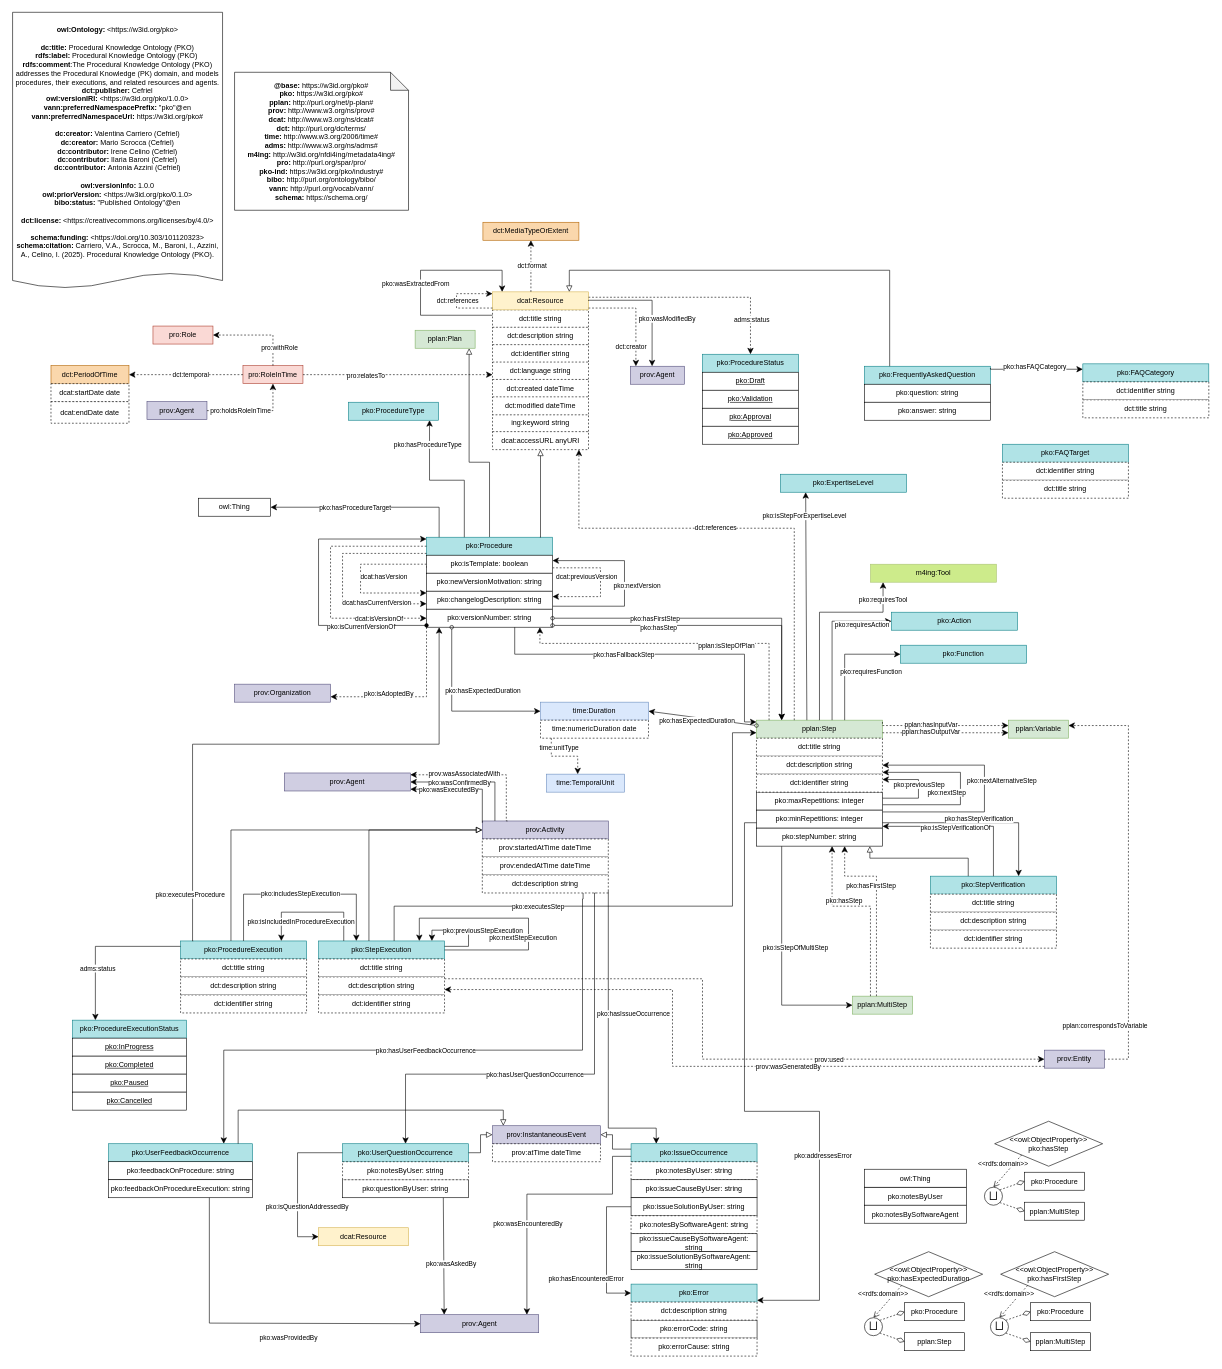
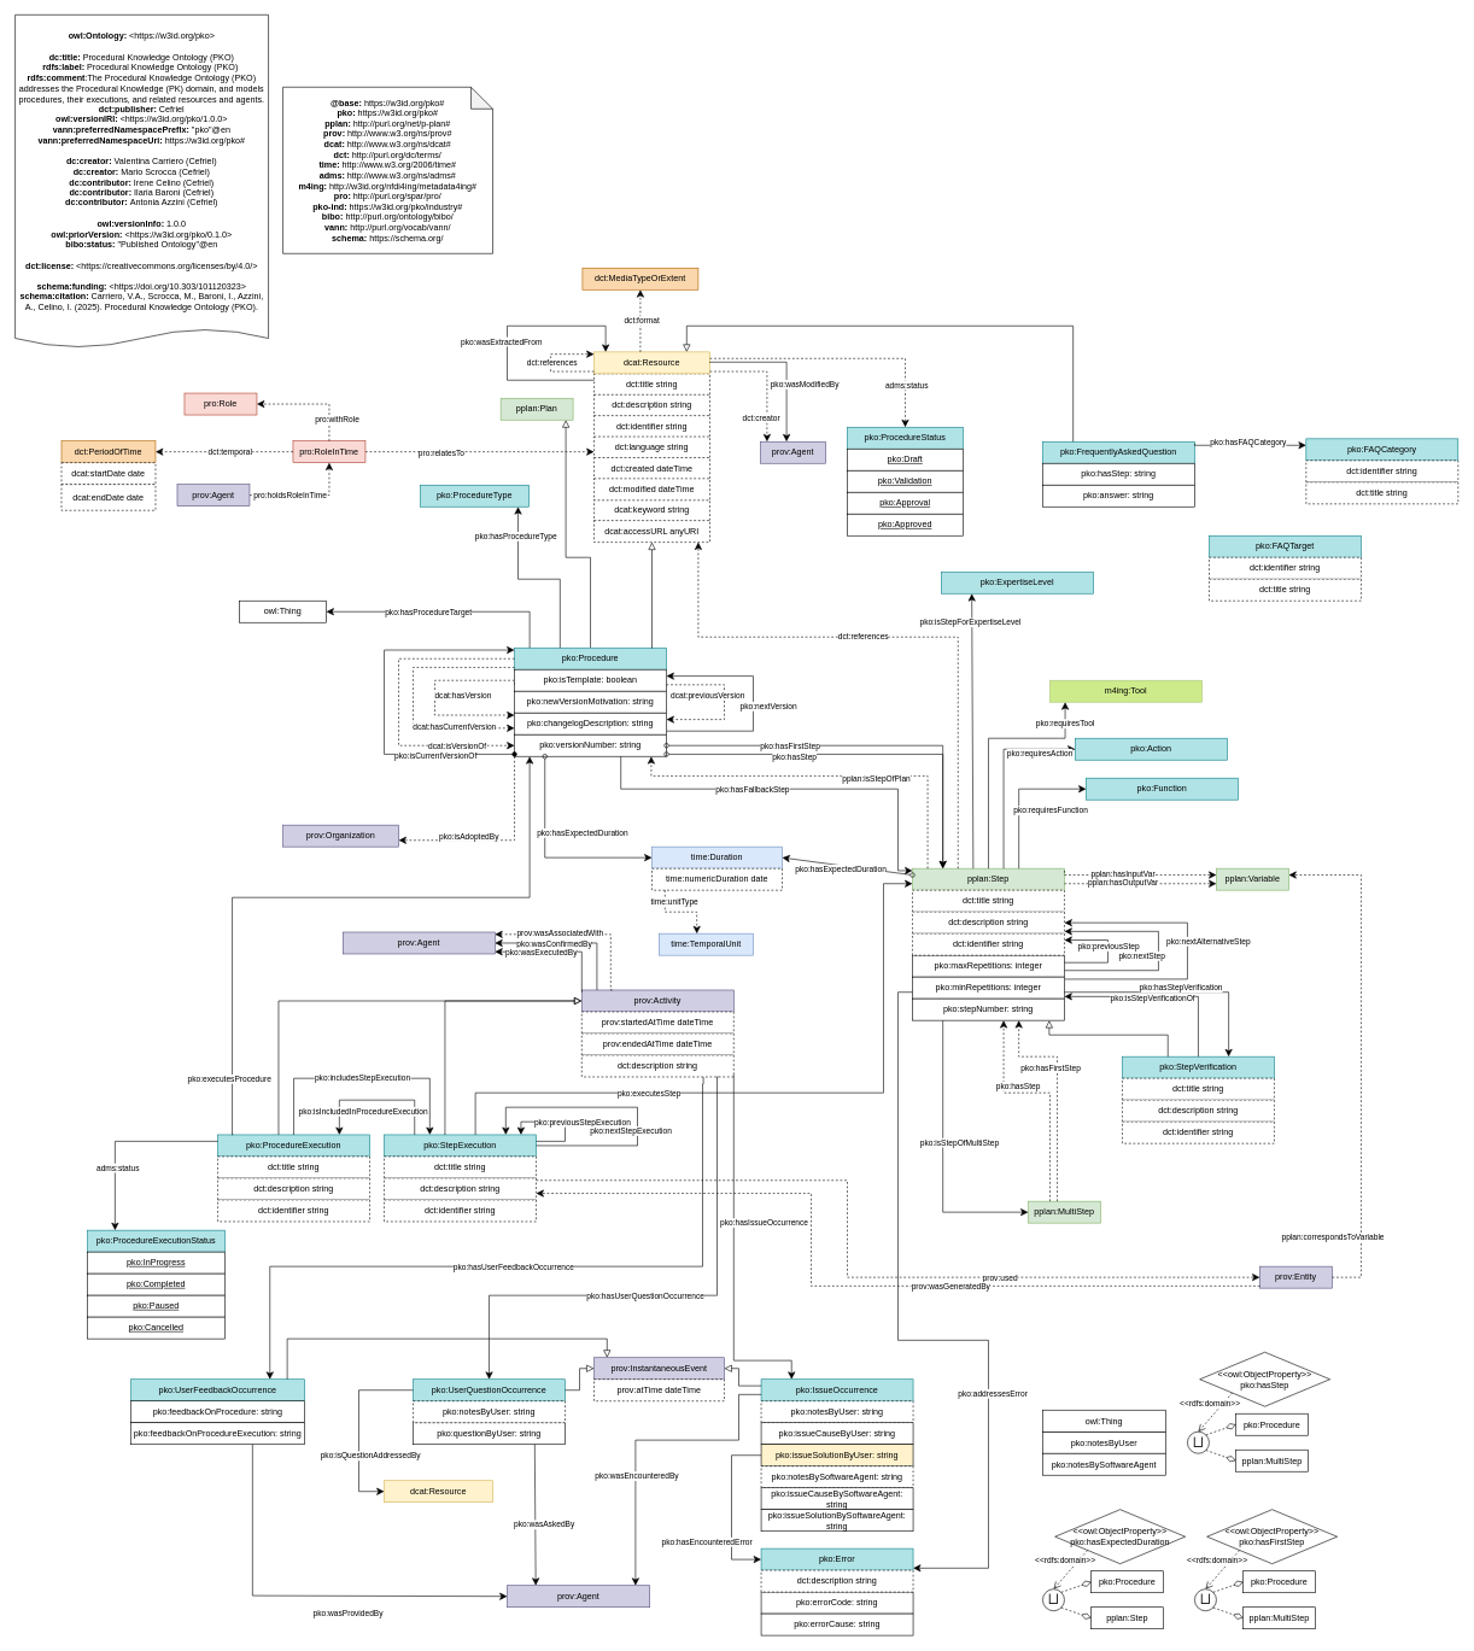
- <mxCell id="141" value="pko:question: string" style="rounded=0;whiteSpace=wrap;html=1;snapToPoint=1;points=[[0.1,0],[0.2,0],[0.3,0],[0.4,0],[0.5,0],[0.6,0],[0.7,0],[0.8,0],[0.9,0],[0,0.1],[0,0.3],[0,0.5],[0,0.7],[0,0.9],[0.1,1],[0.2,1],[0.3,1],[0.4,1],[0.5,1],[0.6,1],[0.7,1],[0.8,1],[0.9,1],[1,0.1],[1,0.3],[1,0.5],[1,0.7],[1,0.9]];" parent="1" vertex="1"><mxGeometry x="1440" y="640" width="210" height="30" as="geometry" /></mxCell>
+ <mxCell id="141" value="pko:hasStep: string" style="rounded=0;whiteSpace=wrap;html=1;snapToPoint=1;points=[[0.1,0],[0.2,0],[0.3,0],[0.4,0],[0.5,0],[0.6,0],[0.7,0],[0.8,0],[0.9,0],[0,0.1],[0,0.3],[0,0.5],[0,0.7],[0,0.9],[0.1,1],[0.2,1],[0.3,1],[0.4,1],[0.5,1],[0.6,1],[0.7,1],[0.8,1],[0.9,1],[1,0.1],[1,0.3],[1,0.5],[1,0.7],[1,0.9]];" parent="1" vertex="1"><mxGeometry x="1440" y="640" width="210" height="30" as="geometry" /></mxCell>
- <mxCell id="106" value="ing:keyword string" style="rounded=0;whiteSpace=wrap;html=1;snapToPoint=1;points=[[0.1,0],[0.2,0],[0.3,0],[0.4,0],[0.5,0],[0.6,0],[0.7,0],[0.8,0],[0.9,0],[0,0.1],[0,0.3],[0,0.5],[0,0.7],[0,0.9],[0.1,1],[0.2,1],[0.3,1],[0.4,1],[0.5,1],[0.6,1],[0.7,1],[0.8,1],[0.9,1],[1,0.1],[1,0.3],[1,0.5],[1,0.7],[1,0.9]];dashed=1;" parent="1" vertex="1"><mxGeometry x="820" y="690" width="160" height="30" as="geometry" /></mxCell>
+ <mxCell id="106" value="dcat:keyword string" style="rounded=0;whiteSpace=wrap;html=1;snapToPoint=1;points=[[0.1,0],[0.2,0],[0.3,0],[0.4,0],[0.5,0],[0.6,0],[0.7,0],[0.8,0],[0.9,0],[0,0.1],[0,0.3],[0,0.5],[0,0.7],[0,0.9],[0.1,1],[0.2,1],[0.3,1],[0.4,1],[0.5,1],[0.6,1],[0.7,1],[0.8,1],[0.9,1],[1,0.1],[1,0.3],[1,0.5],[1,0.7],[1,0.9]];dashed=1;" parent="1" vertex="1"><mxGeometry x="820" y="690" width="160" height="30" as="geometry" /></mxCell>
- <mxCell id="165" value="pko:issueSolutionByUser: string" style="rounded=0;whiteSpace=wrap;html=1;snapToPoint=1;points=[[0.1,0],[0.2,0],[0.3,0],[0.4,0],[0.5,0],[0.6,0],[0.7,0],[0.8,0],[0.9,0],[0,0.1],[0,0.3],[0,0.5],[0,0.7],[0,0.9],[0.1,1],[0.2,1],[0.3,1],[0.4,1],[0.5,1],[0.6,1],[0.7,1],[0.8,1],[0.9,1],[1,0.1],[1,0.3],[1,0.5],[1,0.7],[1,0.9]];" parent="1" vertex="1"><mxGeometry x="1050.95" y="1996" width="210" height="30" as="geometry" /></mxCell>
+ <mxCell id="165" value="pko:issueSolutionByUser: string" style="rounded=0;whiteSpace=wrap;html=1;snapToPoint=1;points=[[0.1,0],[0.2,0],[0.3,0],[0.4,0],[0.5,0],[0.6,0],[0.7,0],[0.8,0],[0.9,0],[0,0.1],[0,0.3],[0,0.5],[0,0.7],[0,0.9],[0.1,1],[0.2,1],[0.3,1],[0.4,1],[0.5,1],[0.6,1],[0.7,1],[0.8,1],[0.9,1],[1,0.1],[1,0.3],[1,0.5],[1,0.7],[1,0.9]];fillColor=#fff2cc;" parent="1" vertex="1"><mxGeometry x="1050.95" y="1996" width="210" height="30" as="geometry" /></mxCell>
- <mxCell id="157" value="pko:errorCause: string" style="rounded=0;whiteSpace=wrap;html=1;snapToPoint=1;points=[[0.1,0],[0.2,0],[0.3,0],[0.4,0],[0.5,0],[0.6,0],[0.7,0],[0.8,0],[0.9,0],[0,0.1],[0,0.3],[0,0.5],[0,0.7],[0,0.9],[0.1,1],[0.2,1],[0.3,1],[0.4,1],[0.5,1],[0.6,1],[0.7,1],[0.8,1],[0.9,1],[1,0.1],[1,0.3],[1,0.5],[1,0.7],[1,0.9]];dashed=1;" parent="1" vertex="1"><mxGeometry x="1050.95" y="2230" width="210" height="30" as="geometry" /></mxCell>
+ <mxCell id="157" value="pko:errorCause: string" style="rounded=0;whiteSpace=wrap;html=1;snapToPoint=1;points=[[0.1,0],[0.2,0],[0.3,0],[0.4,0],[0.5,0],[0.6,0],[0.7,0],[0.8,0],[0.9,0],[0,0.1],[0,0.3],[0,0.5],[0,0.7],[0,0.9],[0.1,1],[0.2,1],[0.3,1],[0.4,1],[0.5,1],[0.6,1],[0.7,1],[0.8,1],[0.9,1],[1,0.1],[1,0.3],[1,0.5],[1,0.7],[1,0.9]];" parent="1" vertex="1"><mxGeometry x="1050.95" y="2230" width="210" height="30" as="geometry" /></mxCell>
